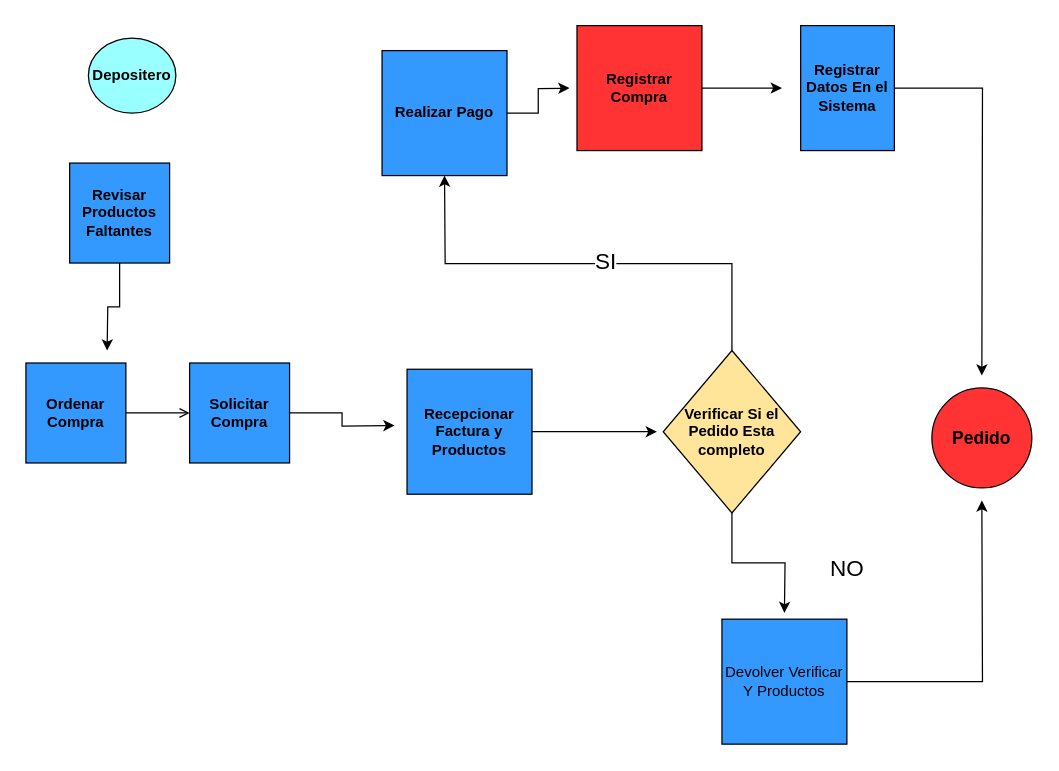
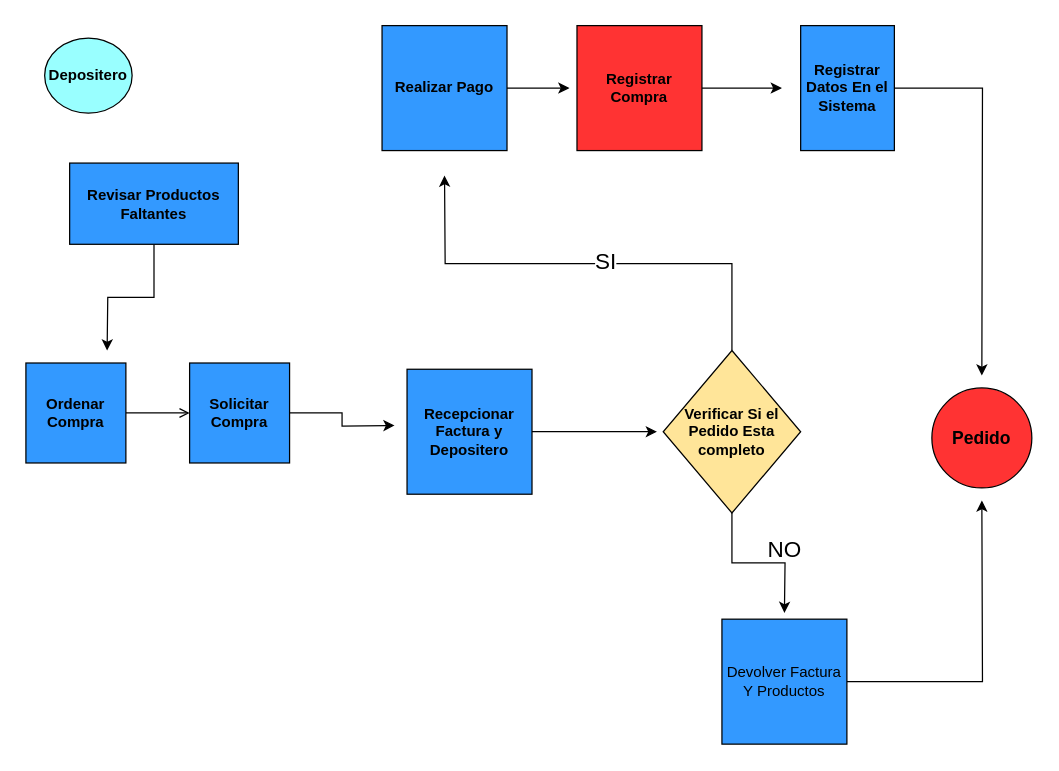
- <mxCell id="2" value="&lt;b&gt;Depositero&lt;/b&gt;" style="ellipse;whiteSpace=wrap;html=1;fillColor=#99FFFF;" vertex="1" parent="1"><mxGeometry x="70" y="30" width="70" height="60" as="geometry" /></mxCell>
+ <mxCell id="2" value="&lt;b&gt;Depositero&lt;/b&gt;" style="ellipse;whiteSpace=wrap;html=1;fillColor=#99FFFF;" vertex="1" parent="1"><mxGeometry x="35" y="30" width="70" height="60" as="geometry" /></mxCell>
- <mxCell id="20" value="&lt;b&gt;Realizar Pago&lt;/b&gt;" style="whiteSpace=wrap;html=1;aspect=fixed;fillColor=#3399FF;" vertex="1" parent="1"><mxGeometry x="305" y="40" width="100" height="100" as="geometry" /></mxCell>
+ <mxCell id="20" value="&lt;b&gt;Realizar Pago&lt;/b&gt;" style="whiteSpace=wrap;html=1;aspect=fixed;fillColor=#3399FF;" vertex="1" parent="1"><mxGeometry x="305" y="20" width="100" height="100" as="geometry" /></mxCell>
- <mxCell id="4" value="&lt;b&gt;Revisar Productos Faltantes&lt;/b&gt;" style="whiteSpace=wrap;html=1;aspect=fixed;fillColor=#3399FF;" vertex="1" parent="1"><mxGeometry x="55" y="130" width="80" height="80" as="geometry" /></mxCell>
+ <mxCell id="4" value="&lt;b&gt;Revisar Productos Faltantes&lt;/b&gt;" style="whiteSpace=wrap;html=1;aspect=fixed;fillColor=#3399FF;" vertex="1" parent="1"><mxGeometry x="55" y="130" width="135" height="65" as="geometry" /></mxCell>
- <mxCell id="10" value="&lt;b&gt;Recepcionar Factura y Productos&lt;/b&gt;" style="whiteSpace=wrap;html=1;aspect=fixed;fillColor=#3399FF;" vertex="1" parent="1"><mxGeometry x="325" y="295" width="100" height="100" as="geometry" /></mxCell>
+ <mxCell id="10" value="&lt;b&gt;Recepcionar Factura y Depositero&lt;/b&gt;" style="whiteSpace=wrap;html=1;aspect=fixed;fillColor=#3399FF;" vertex="1" parent="1"><mxGeometry x="325" y="295" width="100" height="100" as="geometry" /></mxCell>
- <mxCell id="18" value="&lt;font style=&quot;font-size: 18px&quot;&gt;NO&lt;/font&gt;" style="text;html=1;align=center;verticalAlign=middle;resizable=0;points=[];autosize=1;" vertex="1" parent="1"><mxGeometry x="657" y="445" width="40" height="20" as="geometry" /></mxCell>
+ <mxCell id="18" value="&lt;font style=&quot;font-size: 18px&quot;&gt;NO&lt;/font&gt;" style="text;html=1;align=center;verticalAlign=middle;resizable=0;points=[];autosize=1;" vertex="1" parent="1"><mxGeometry x="607" y="430" width="40" height="20" as="geometry" /></mxCell>
- <mxCell id="17" value="Devolver Verificar Y Productos" style="whiteSpace=wrap;html=1;aspect=fixed;fillColor=#3399FF;" vertex="1" parent="1"><mxGeometry x="577" y="495" width="100" height="100" as="geometry" /></mxCell>
+ <mxCell id="17" value="Devolver Factura Y Productos" style="whiteSpace=wrap;html=1;aspect=fixed;fillColor=#3399FF;" vertex="1" parent="1"><mxGeometry x="577" y="495" width="100" height="100" as="geometry" /></mxCell>
